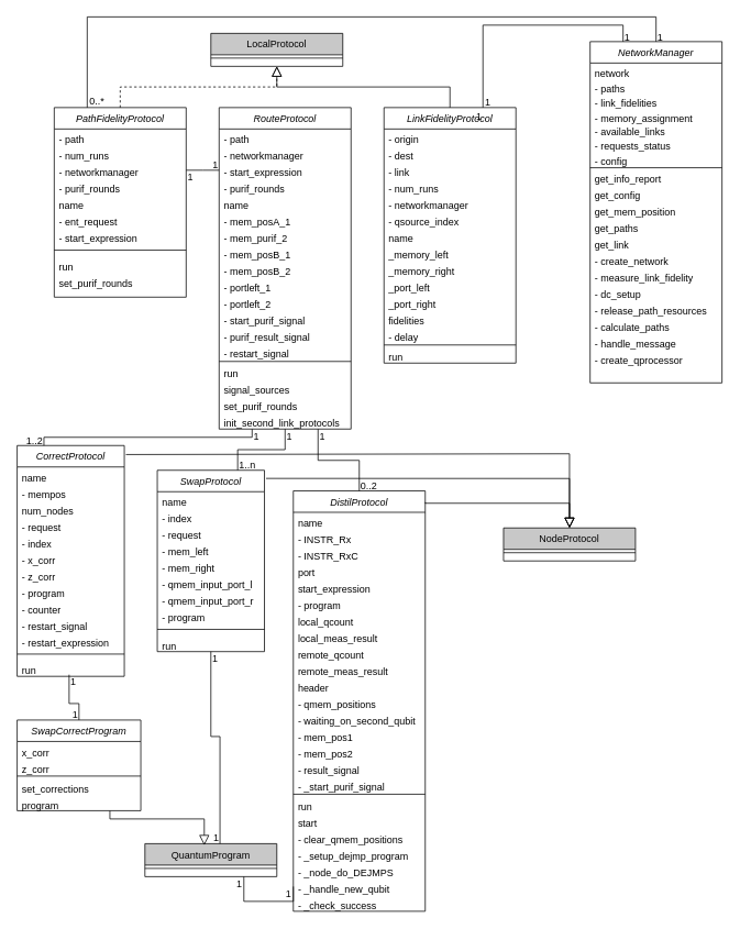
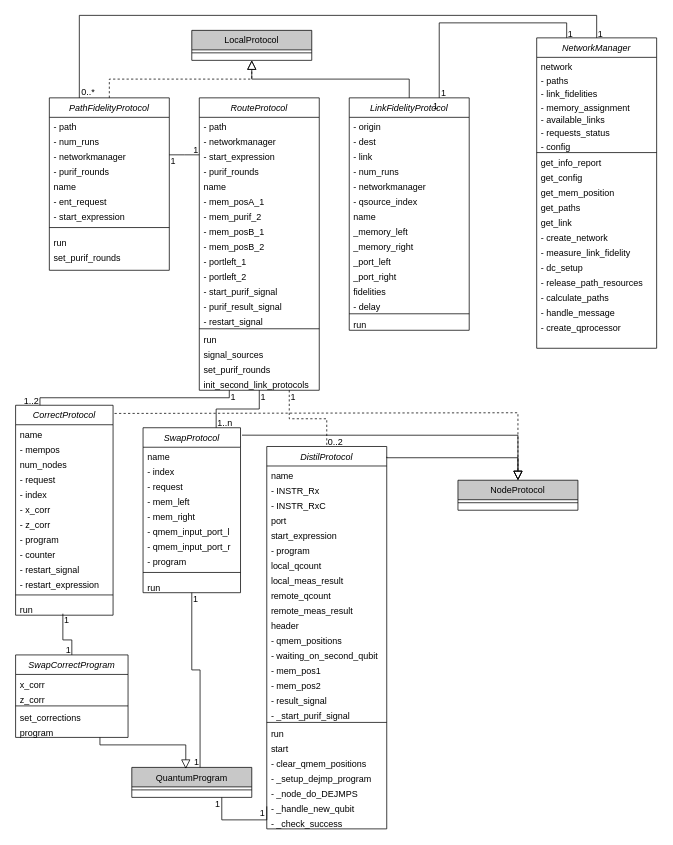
- <mxCell id="142" value="" style="endArrow=block;endSize=10;endFill=0;shadow=0;strokeWidth=1;rounded=0;curved=0;edgeStyle=elbowEdgeStyle;elbow=vertical;exitX=1.015;exitY=0.039;exitDx=0;exitDy=0;entryX=0.5;entryY=0;entryDx=0;entryDy=0;exitPerimeter=0;" parent="1" source="28" target="15" edge="1"><mxGeometry width="160" relative="1" as="geometry"><mxPoint x="331" y="605" as="sourcePoint" /><mxPoint x="700" y="643" as="targetPoint" /><Array as="points"><mxPoint x="415" y="550" /></Array></mxGeometry></mxCell>
+ <mxCell id="142" value="" style="endArrow=block;endSize=10;endFill=0;shadow=0;strokeWidth=1;rounded=0;curved=0;edgeStyle=elbowEdgeStyle;elbow=vertical;exitX=1.015;exitY=0.039;exitDx=0;exitDy=0;entryX=0.5;entryY=0;entryDx=0;entryDy=0;exitPerimeter=0;dashed=1;" parent="1" source="28" target="15" edge="1"><mxGeometry width="160" relative="1" as="geometry"><mxPoint x="331" y="605" as="sourcePoint" /><mxPoint x="700" y="643" as="targetPoint" /><Array as="points"><mxPoint x="415" y="550" /></Array></mxGeometry></mxCell>
- <mxCell id="128" value="" style="endArrow=none;shadow=0;strokeWidth=1;rounded=0;curved=0;endFill=0;edgeStyle=elbowEdgeStyle;elbow=vertical;entryX=0.5;entryY=0;entryDx=0;entryDy=0;exitX=0.75;exitY=1;exitDx=0;exitDy=0;" parent="1" source="143" target="42" edge="1"><mxGeometry x="0.5" y="41" relative="1" as="geometry"><mxPoint x="90" y="400" as="sourcePoint" /><mxPoint x="274" y="449" as="targetPoint" /><mxPoint x="-40" y="32" as="offset" /><Array as="points" /></mxGeometry></mxCell>
+ <mxCell id="128" value="" style="endArrow=none;shadow=0;strokeWidth=1;rounded=0;curved=0;endFill=0;edgeStyle=elbowEdgeStyle;elbow=vertical;entryX=0.5;entryY=0;entryDx=0;entryDy=0;exitX=0.75;exitY=1;exitDx=0;exitDy=0;dashed=1;" parent="1" source="143" target="42" edge="1"><mxGeometry x="0.5" y="41" relative="1" as="geometry"><mxPoint x="90" y="400" as="sourcePoint" /><mxPoint x="274" y="449" as="targetPoint" /><mxPoint x="-40" y="32" as="offset" /><Array as="points" /></mxGeometry></mxCell>
